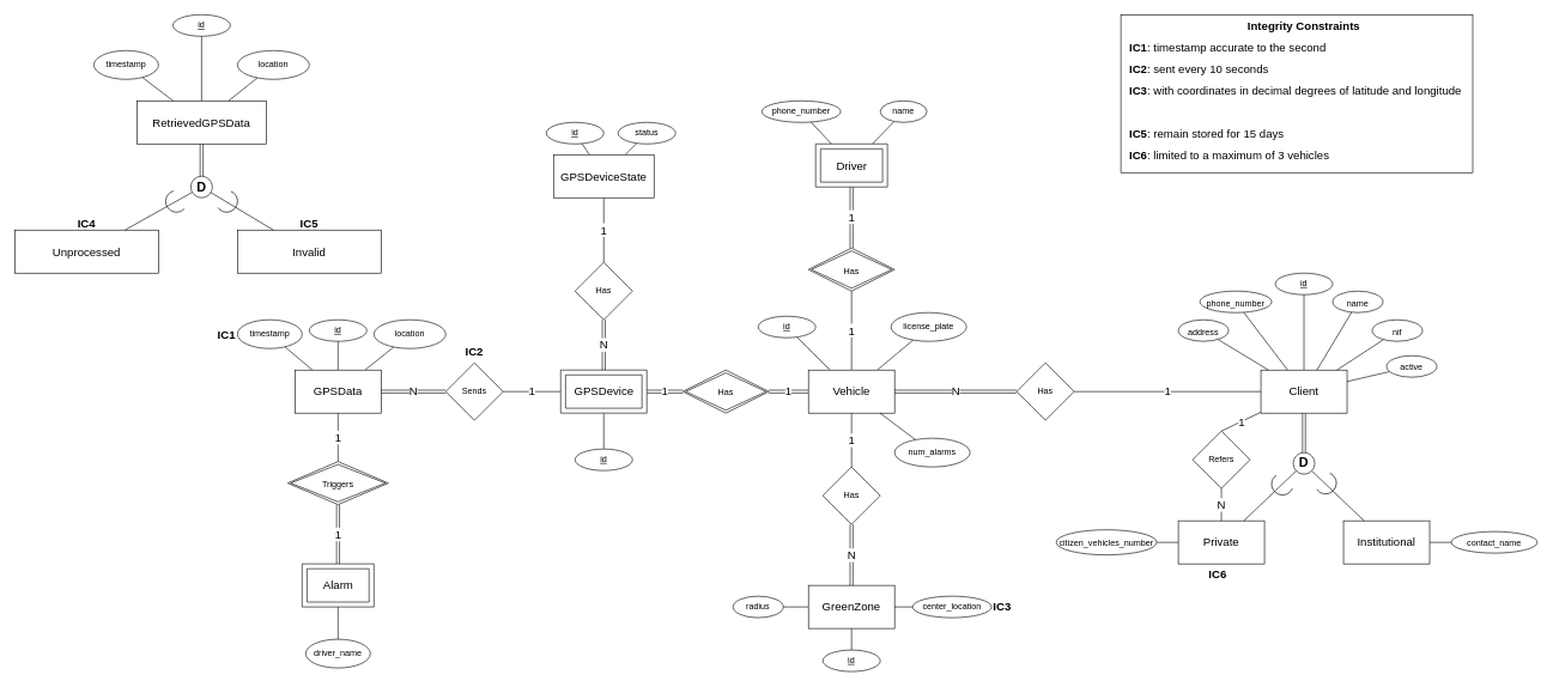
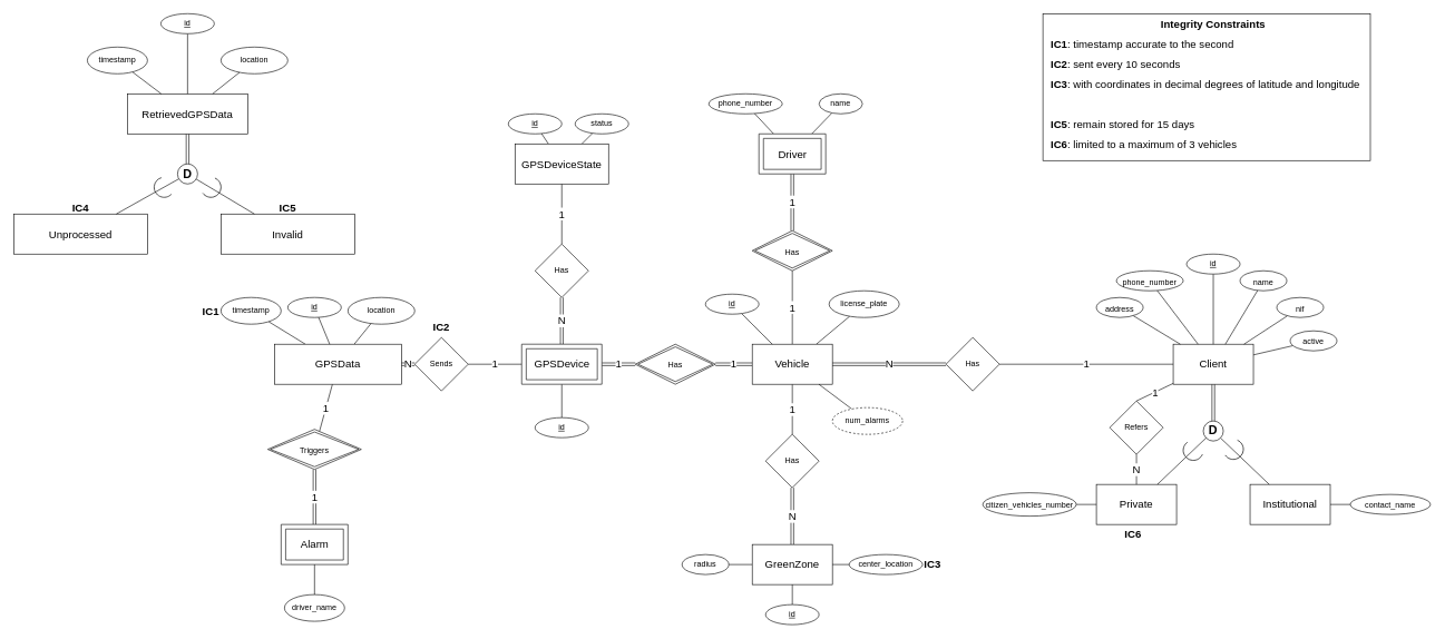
- <mxCell id="38" value="&lt;font style=&quot;font-size: 16px&quot;&gt;GPSData&lt;/font&gt;" style="whiteSpace=wrap;html=1;rounded=0;" parent="1" vertex="1"><mxGeometry x="410" y="515" width="120" height="60" as="geometry" /></mxCell>
+ <mxCell id="38" value="&lt;font style=&quot;font-size: 16px&quot;&gt;GPSData&lt;/font&gt;" style="whiteSpace=wrap;html=1;rounded=0;" parent="1" vertex="1"><mxGeometry x="410" y="515" width="190" height="60" as="geometry" /></mxCell>
- <mxCell id="88" value="num_alarms" style="ellipse;whiteSpace=wrap;html=1;rounded=0;" parent="1" vertex="1"><mxGeometry x="1245" y="610" width="105" height="40" as="geometry" /></mxCell>
+ <mxCell id="88" value="num_alarms" style="ellipse;whiteSpace=wrap;html=1;rounded=0;dashed=1;" parent="1" vertex="1"><mxGeometry x="1245" y="610" width="105" height="40" as="geometry" /></mxCell>
